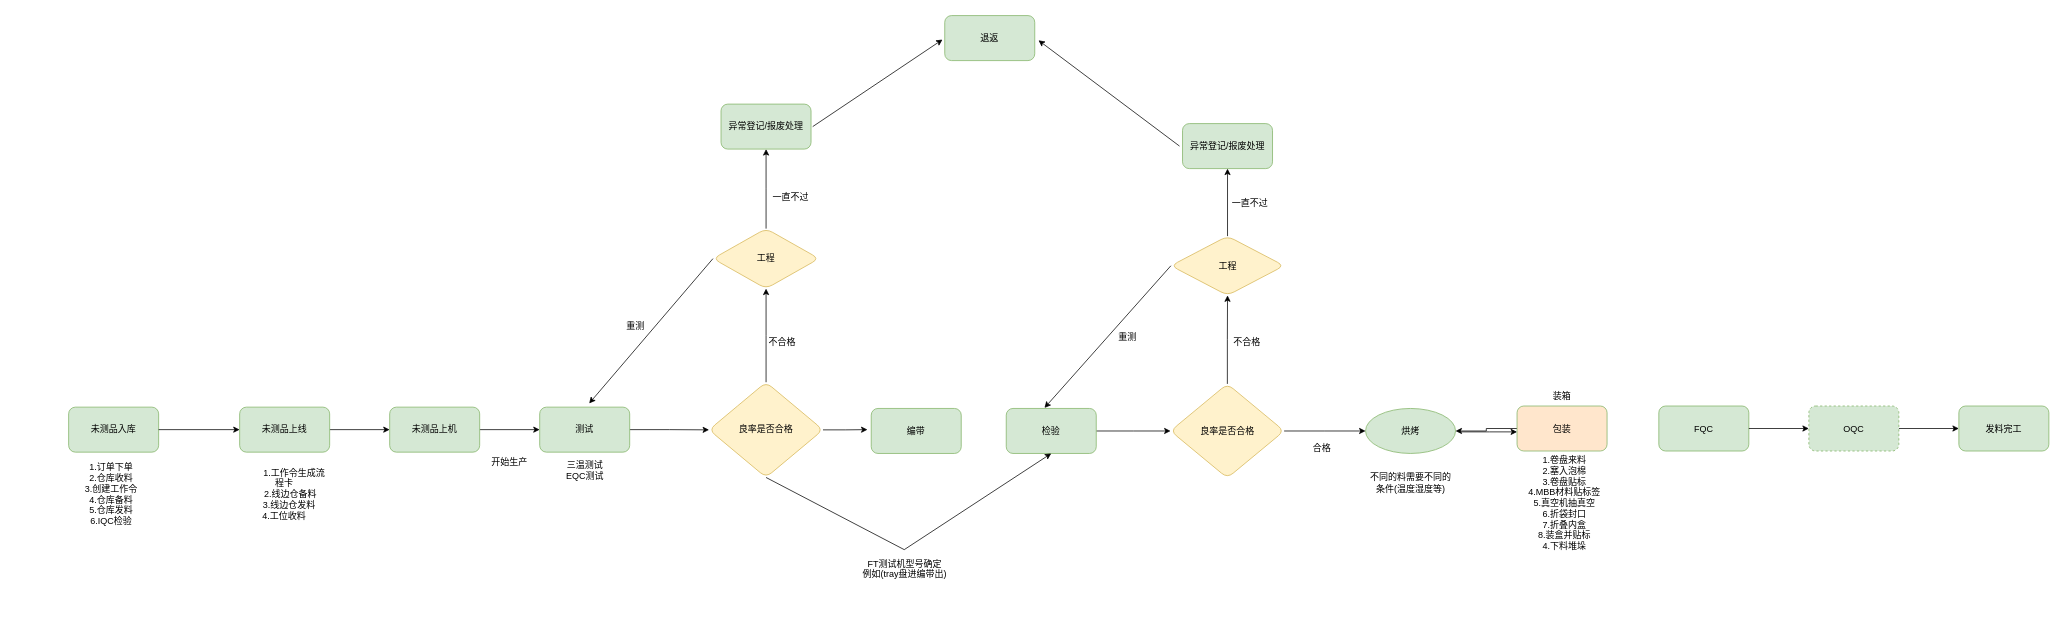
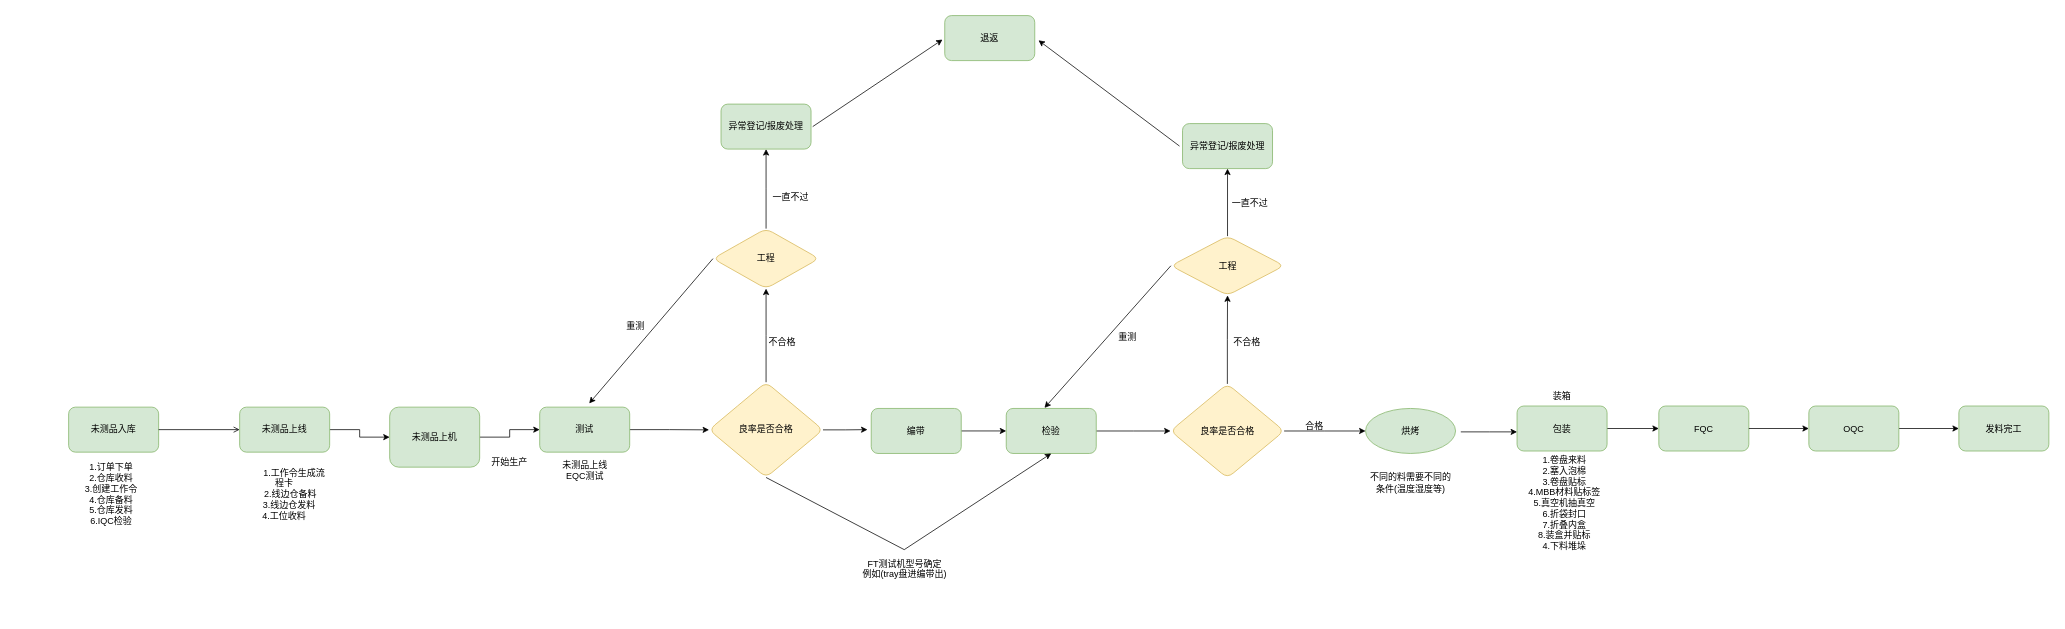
- <mxCell id="6" value="" style="edgeStyle=orthogonalEdgeStyle;rounded=0;orthogonalLoop=1;jettySize=auto;html=1;" parent="5" source="7" target="45" edge="1"><mxGeometry relative="1" as="geometry" /></mxCell>
+ <mxCell id="6" value="" style="edgeStyle=orthogonalEdgeStyle;rounded=0;orthogonalLoop=1;jettySize=auto;html=1;" parent="5" source="7" target="8" edge="1"><mxGeometry relative="1" as="geometry" /></mxCell>
- <mxCell id="7" value="包装" style="whiteSpace=wrap;html=1;rounded=1;fillColor=#ffe6cc;strokeColor=#82b366;" parent="5" vertex="1"><mxGeometry x="43" y="28.5" width="120" height="60" as="geometry" /></mxCell>
+ <mxCell id="7" value="包装" style="whiteSpace=wrap;html=1;rounded=1;fillColor=#d5e8d4;strokeColor=#82b366;" parent="5" vertex="1"><mxGeometry x="43" y="28.5" width="120" height="60" as="geometry" /></mxCell>
- <mxCell id="56" value="OQC" style="whiteSpace=wrap;html=1;fillColor=#d5e8d4;strokeColor=#82b366;rounded=1;dashed=1;" vertex="1" parent="1"><mxGeometry x="2411" y="540.5" width="120" height="60" as="geometry" /></mxCell>
+ <mxCell id="56" value="OQC" style="whiteSpace=wrap;html=1;fillColor=#d5e8d4;strokeColor=#82b366;rounded=1;" vertex="1" parent="1"><mxGeometry x="2411" y="540.5" width="120" height="60" as="geometry" /></mxCell>
- <mxCell id="12" value="" style="edgeStyle=orthogonalEdgeStyle;rounded=0;orthogonalLoop=1;jettySize=auto;html=1;" parent="11" source="2" target="14" edge="1"><mxGeometry relative="1" as="geometry" /></mxCell>
+ <mxCell id="12" value="" style="edgeStyle=orthogonalEdgeStyle;rounded=0;orthogonalLoop=1;jettySize=auto;html=1;endArrow=open;" parent="11" source="2" target="14" edge="1"><mxGeometry relative="1" as="geometry" /></mxCell>
- <mxCell id="16" value="未测品上机" style="whiteSpace=wrap;html=1;rounded=1;fillColor=#d5e8d4;strokeColor=#82b366;" parent="11" vertex="1"><mxGeometry x="200" y="294" width="120" height="60" as="geometry" /></mxCell>
+ <mxCell id="16" value="未测品上机" style="whiteSpace=wrap;html=1;rounded=1;fillColor=#d5e8d4;strokeColor=#82b366;" parent="11" vertex="1"><mxGeometry x="200" y="294" width="120" height="80" as="geometry" /></mxCell>
+ <mxCell id="32" value="" style="edgeStyle=orthogonalEdgeStyle;rounded=0;orthogonalLoop=1;jettySize=auto;html=1;" parent="31" source="33" target="35" edge="1"><mxGeometry relative="1" as="geometry" /></mxCell>
- <mxCell id="47" value="合格" style="text;strokeColor=none;align=center;fillColor=none;html=1;verticalAlign=middle;whiteSpace=wrap;rounded=0;" parent="31" vertex="1"><mxGeometry x="571" y="418" width="60" height="30" as="geometry" /></mxCell>
+ <mxCell id="47" value="合格" style="text;strokeColor=none;align=center;fillColor=none;html=1;verticalAlign=middle;whiteSpace=wrap;rounded=0;" parent="31" vertex="1"><mxGeometry x="561" y="388" width="60" height="30" as="geometry" /></mxCell>
- <mxCell id="29" value="三温测试&lt;div&gt;EQC测试&lt;/div&gt;" style="text;strokeColor=none;align=center;fillColor=none;html=1;verticalAlign=middle;whiteSpace=wrap;rounded=0;" vertex="1" parent="11"><mxGeometry x="415.5" y="354" width="89" height="47" as="geometry" /></mxCell>
+ <mxCell id="29" value="未测品上线&lt;div&gt;EQC测试&lt;/div&gt;" style="text;strokeColor=none;align=center;fillColor=none;html=1;verticalAlign=middle;whiteSpace=wrap;rounded=0;" vertex="1" parent="11"><mxGeometry x="415.5" y="354" width="89" height="47" as="geometry" /></mxCell>
